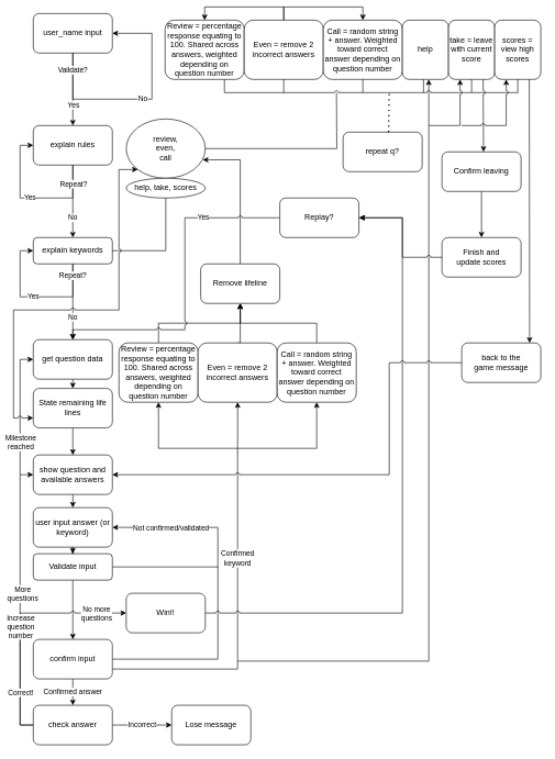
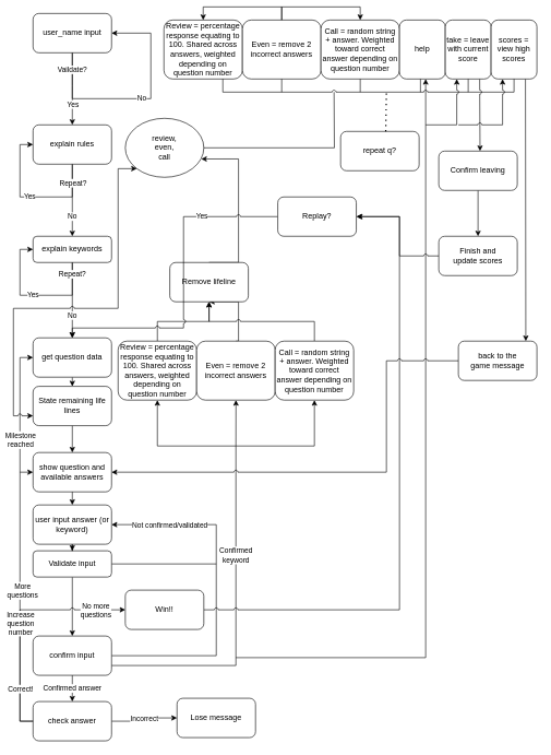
- <mxCell id="30" value="help, take, scores" style="ellipse;whiteSpace=wrap;html=1;" vertex="1" parent="1"><mxGeometry x="191" y="270" width="120" height="30" as="geometry" /></mxCell>
- <mxCell id="31" value="" style="edgeStyle=orthogonalEdgeStyle;rounded=0;orthogonalLoop=1;jettySize=auto;html=1;exitX=1;exitY=0.5;exitDx=0;exitDy=0;entryX=0.5;entryY=1;entryDx=0;entryDy=0;endArrow=none;endFill=0;" edge="1" parent="1" source="9" target="30"><mxGeometry relative="1" as="geometry"><mxPoint x="170" y="480" as="sourcePoint" /><mxPoint x="251" y="270" as="targetPoint" /></mxGeometry></mxCell>
- <mxCell id="77" value="Remove lifeline" style="rounded=1;whiteSpace=wrap;html=1;" vertex="1" parent="1"><mxGeometry x="304" y="400" width="120" height="60" as="geometry" /></mxCell>
+ <mxCell id="77" value="Remove lifeline" style="rounded=1;whiteSpace=wrap;html=1;" vertex="1" parent="1"><mxGeometry x="259" y="400" width="120" height="60" as="geometry" /></mxCell>
- <mxCell id="55" value="Lose message" style="rounded=1;whiteSpace=wrap;html=1;" vertex="1" parent="1"><mxGeometry x="260" y="1070" width="120" height="60" as="geometry" /></mxCell>
+ <mxCell id="55" value="Lose message" style="rounded=1;whiteSpace=wrap;html=1;" vertex="1" parent="1"><mxGeometry x="270" y="1065" width="120" height="60" as="geometry" /></mxCell>
